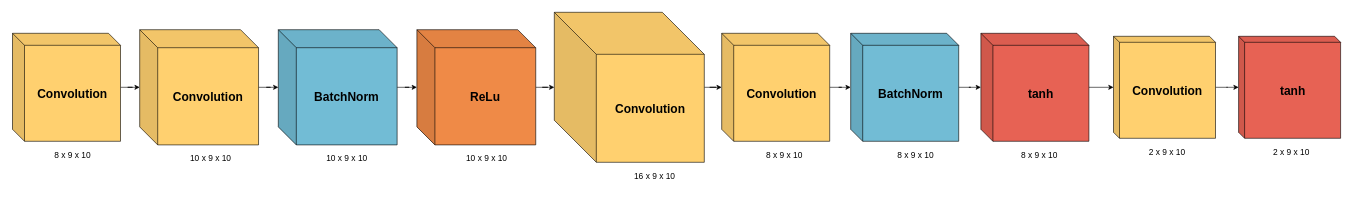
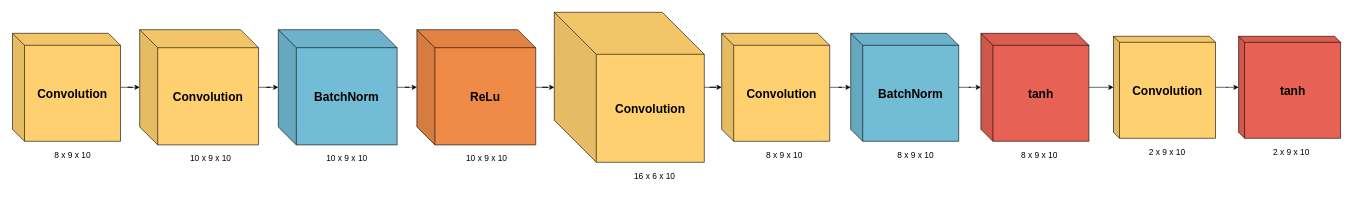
- <mxCell id="25" value="16 x 9 x 10" style="text;html=1;align=center;verticalAlign=middle;resizable=0;points=[];autosize=1;strokeColor=none;fillColor=none;fontSize=14;" vertex="1" parent="1"><mxGeometry x="1045" y="278" width="90" height="30" as="geometry" /></mxCell>
+ <mxCell id="25" value="16 x 6 x 10" style="text;html=1;align=center;verticalAlign=middle;resizable=0;points=[];autosize=1;strokeColor=none;fillColor=none;fontSize=14;" vertex="1" parent="1"><mxGeometry x="1045" y="278" width="90" height="30" as="geometry" /></mxCell>
